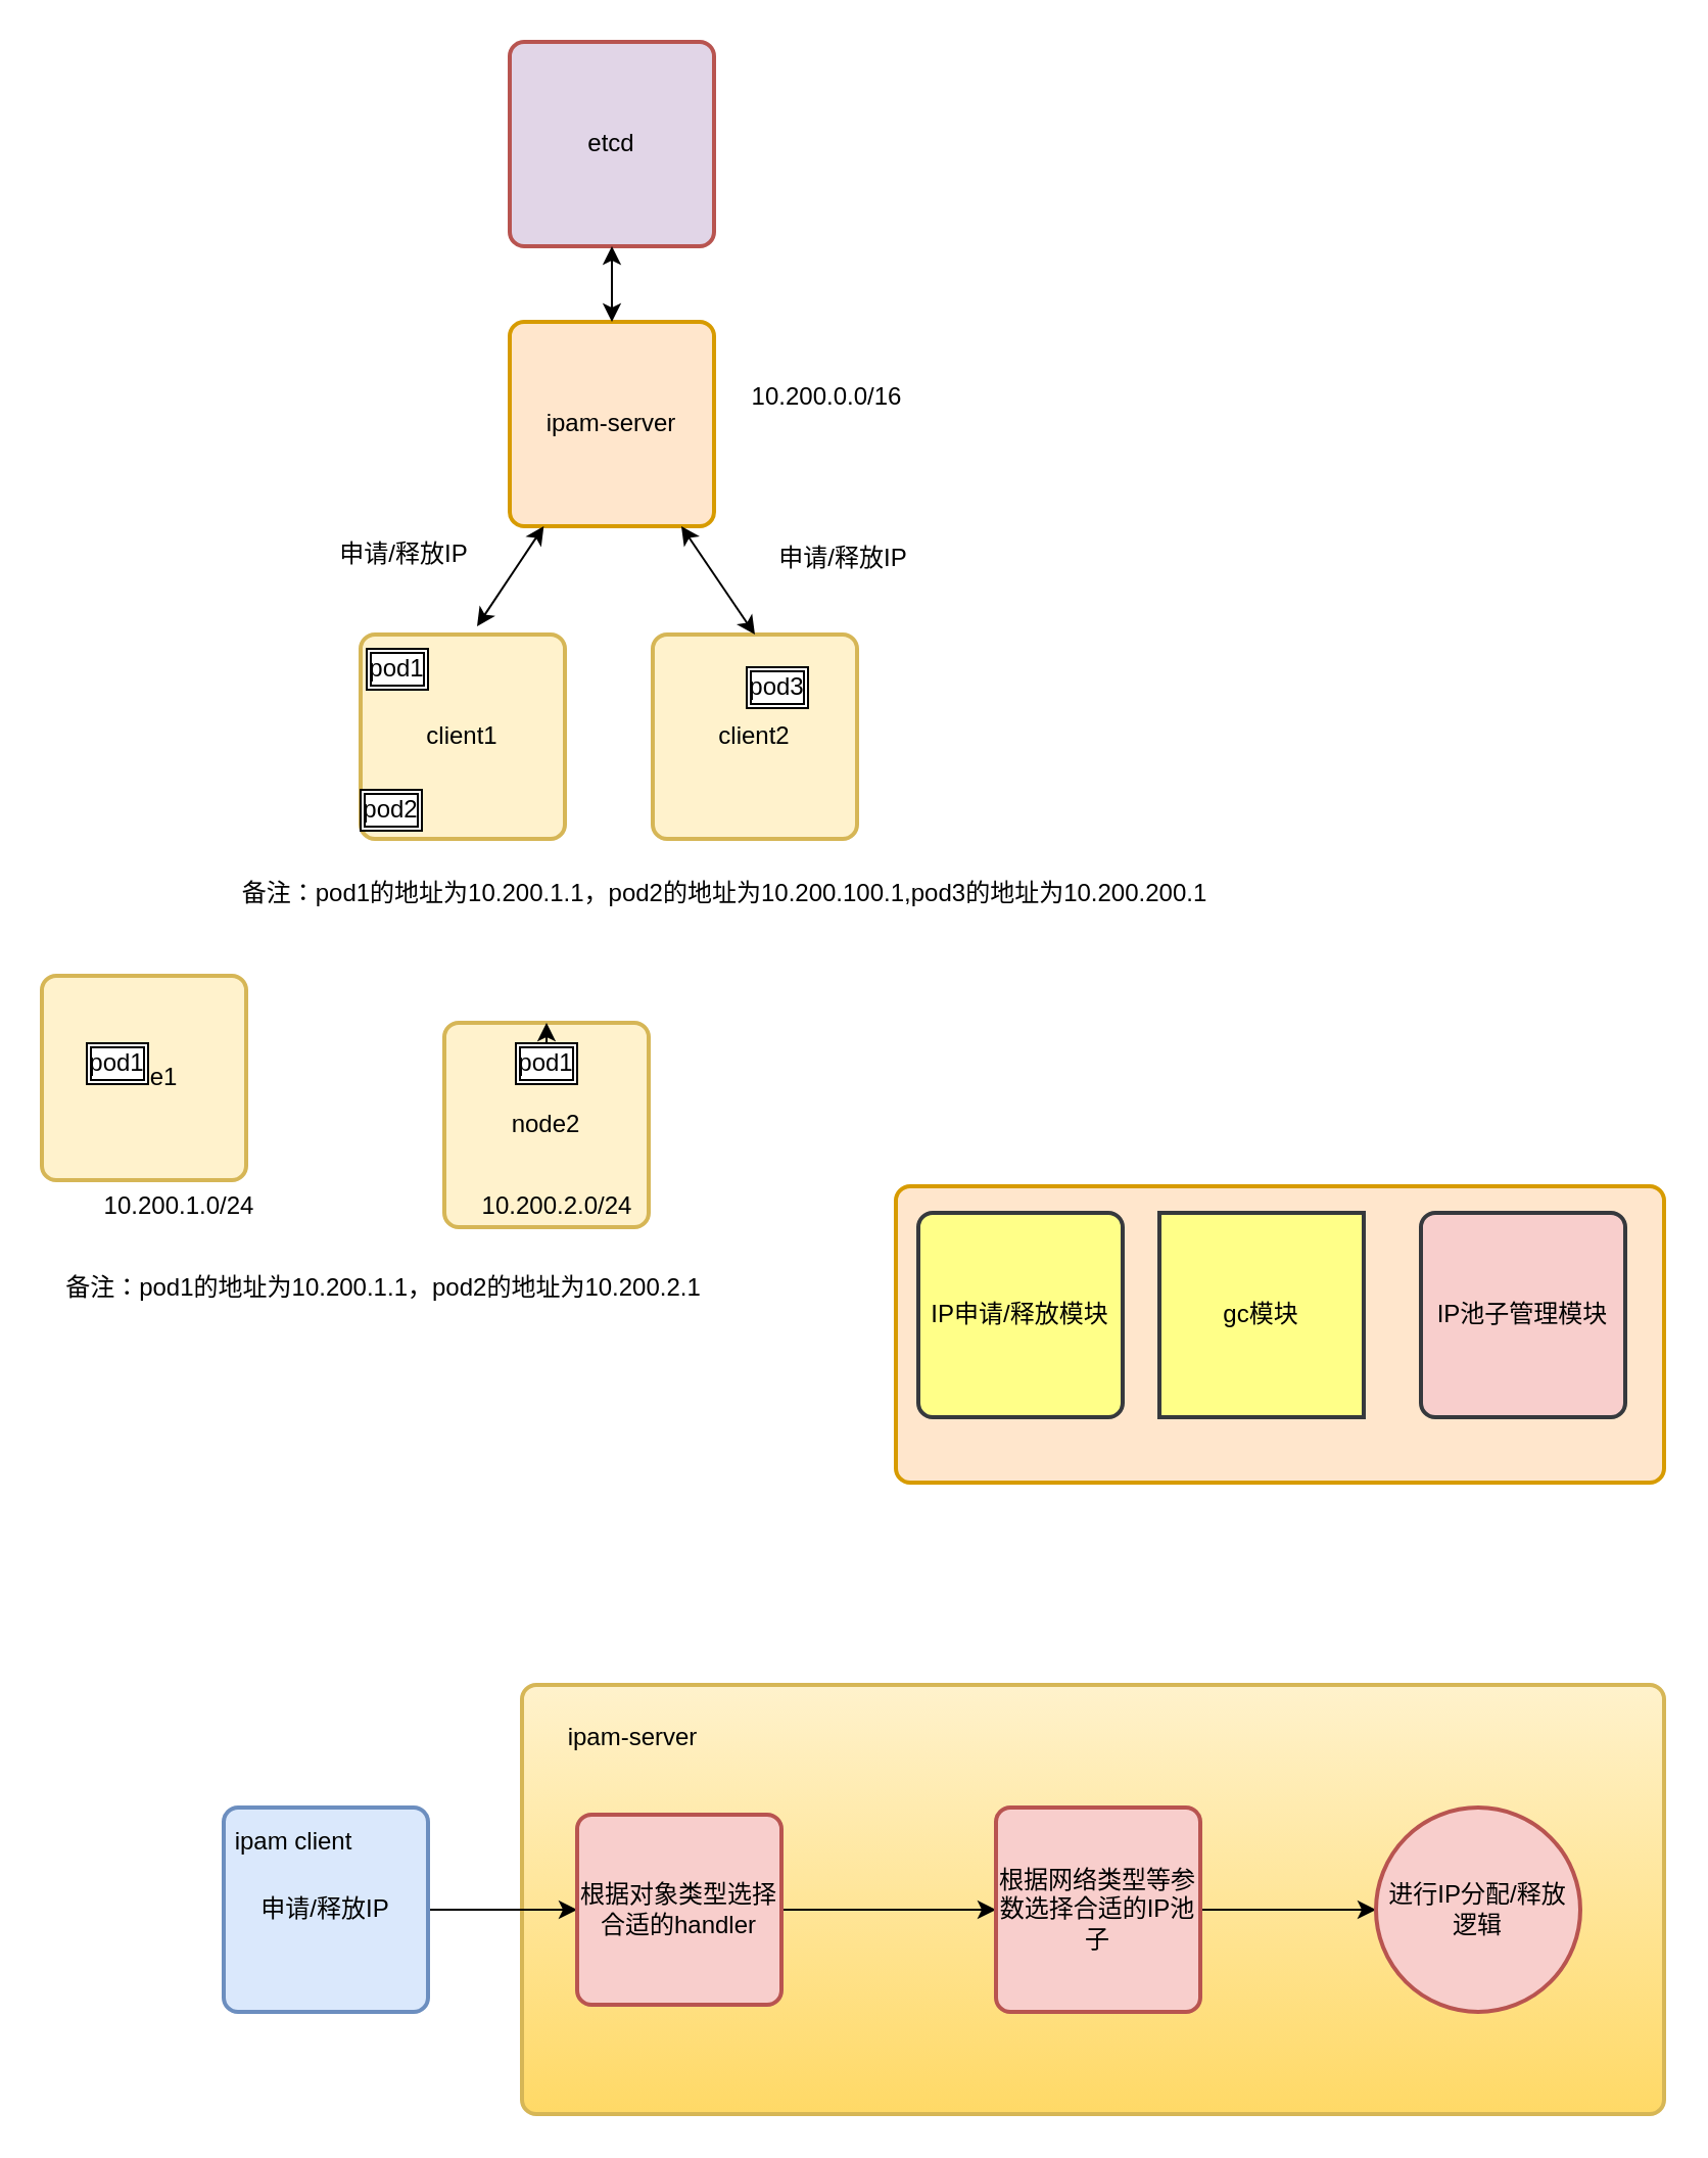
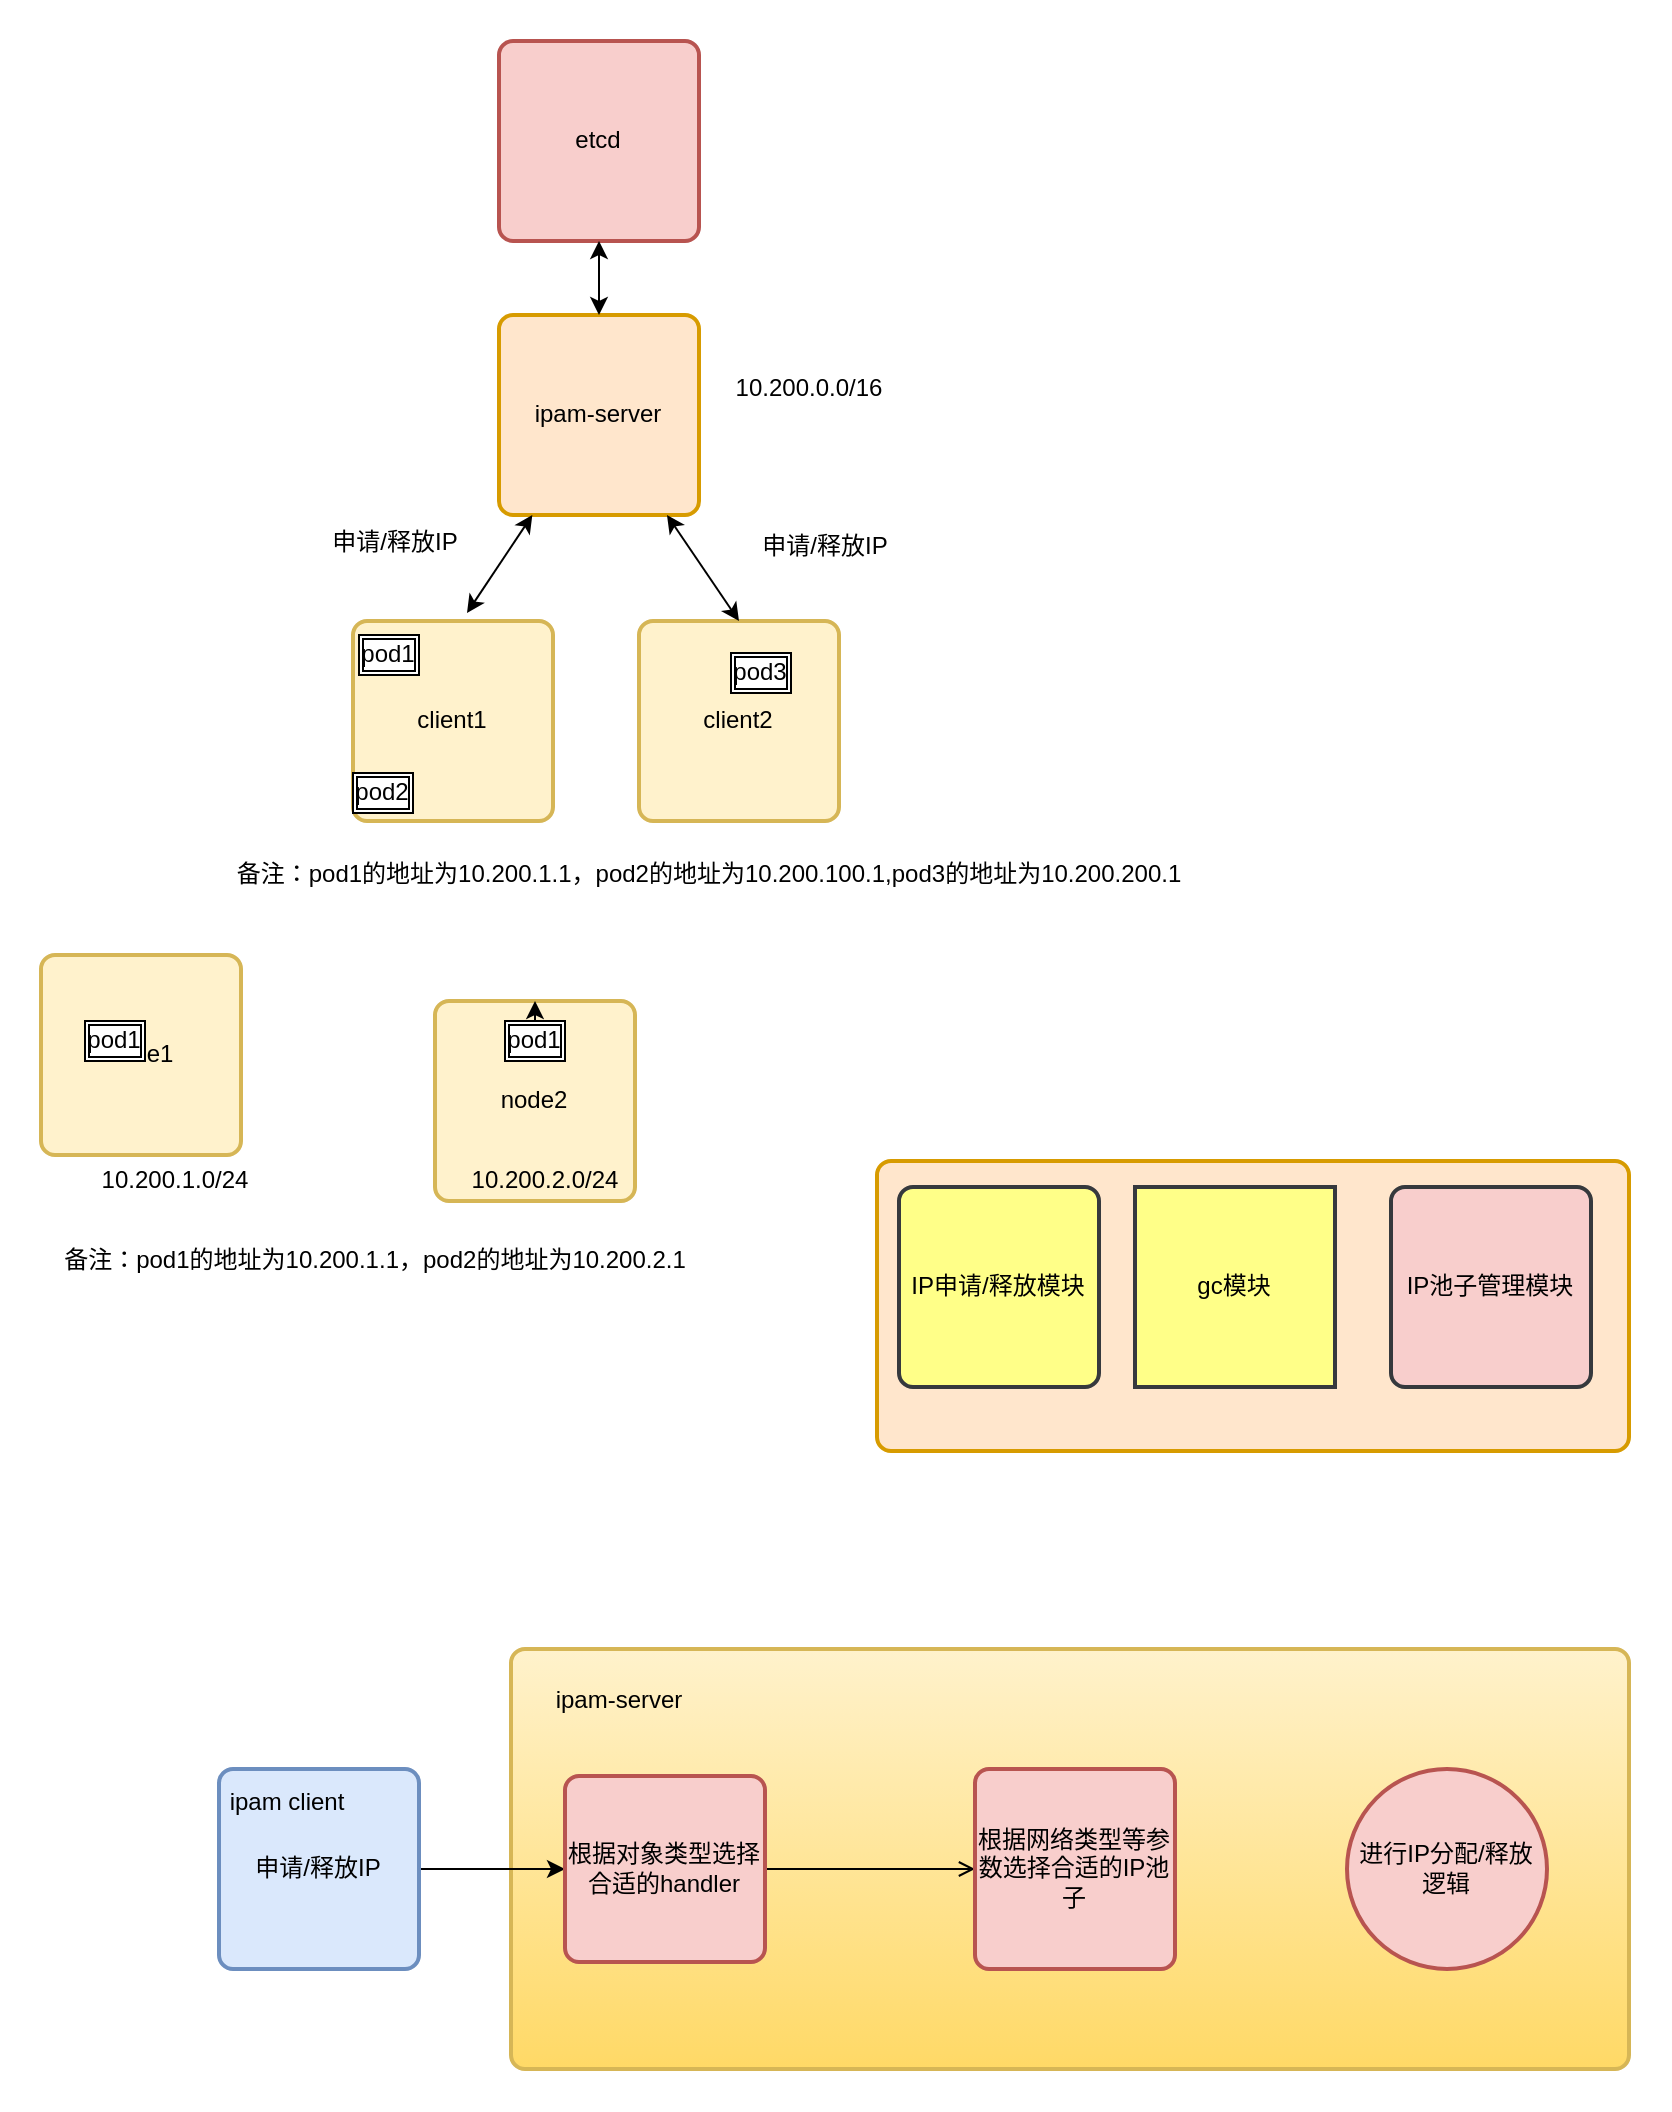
- <mxCell id="36" value="etcd" style="rounded=1;whiteSpace=wrap;html=1;absoluteArcSize=1;arcSize=14;strokeWidth=2;fillColor=#e1d5e7;strokeColor=#b85450;" vertex="1" parent="1"><mxGeometry x="249" y="20" width="100" height="100" as="geometry" /></mxCell>
+ <mxCell id="36" value="etcd" style="rounded=1;whiteSpace=wrap;html=1;absoluteArcSize=1;arcSize=14;strokeWidth=2;fillColor=#f8cecc;strokeColor=#b85450;" vertex="1" parent="1"><mxGeometry x="249" y="20" width="100" height="100" as="geometry" /></mxCell>
- <mxCell id="17" style="edgeStyle=orthogonalEdgeStyle;rounded=0;orthogonalLoop=1;jettySize=auto;html=1;exitX=1;exitY=0.5;exitDx=0;exitDy=0;entryX=0;entryY=0.5;entryDx=0;entryDy=0;" edge="1" parent="1" source="18" target="20"><mxGeometry relative="1" as="geometry" /></mxCell>
+ <mxCell id="17" style="edgeStyle=orthogonalEdgeStyle;rounded=0;orthogonalLoop=1;jettySize=auto;html=1;exitX=1;exitY=0.5;exitDx=0;exitDy=0;entryX=0;entryY=0.5;entryDx=0;entryDy=0;endArrow=open;" edge="1" parent="1" source="18" target="20"><mxGeometry relative="1" as="geometry" /></mxCell>
- <mxCell id="19" style="edgeStyle=orthogonalEdgeStyle;rounded=0;orthogonalLoop=1;jettySize=auto;html=1;exitX=1;exitY=0.5;exitDx=0;exitDy=0;" edge="1" parent="1" source="20" target="21"><mxGeometry relative="1" as="geometry" /></mxCell>
